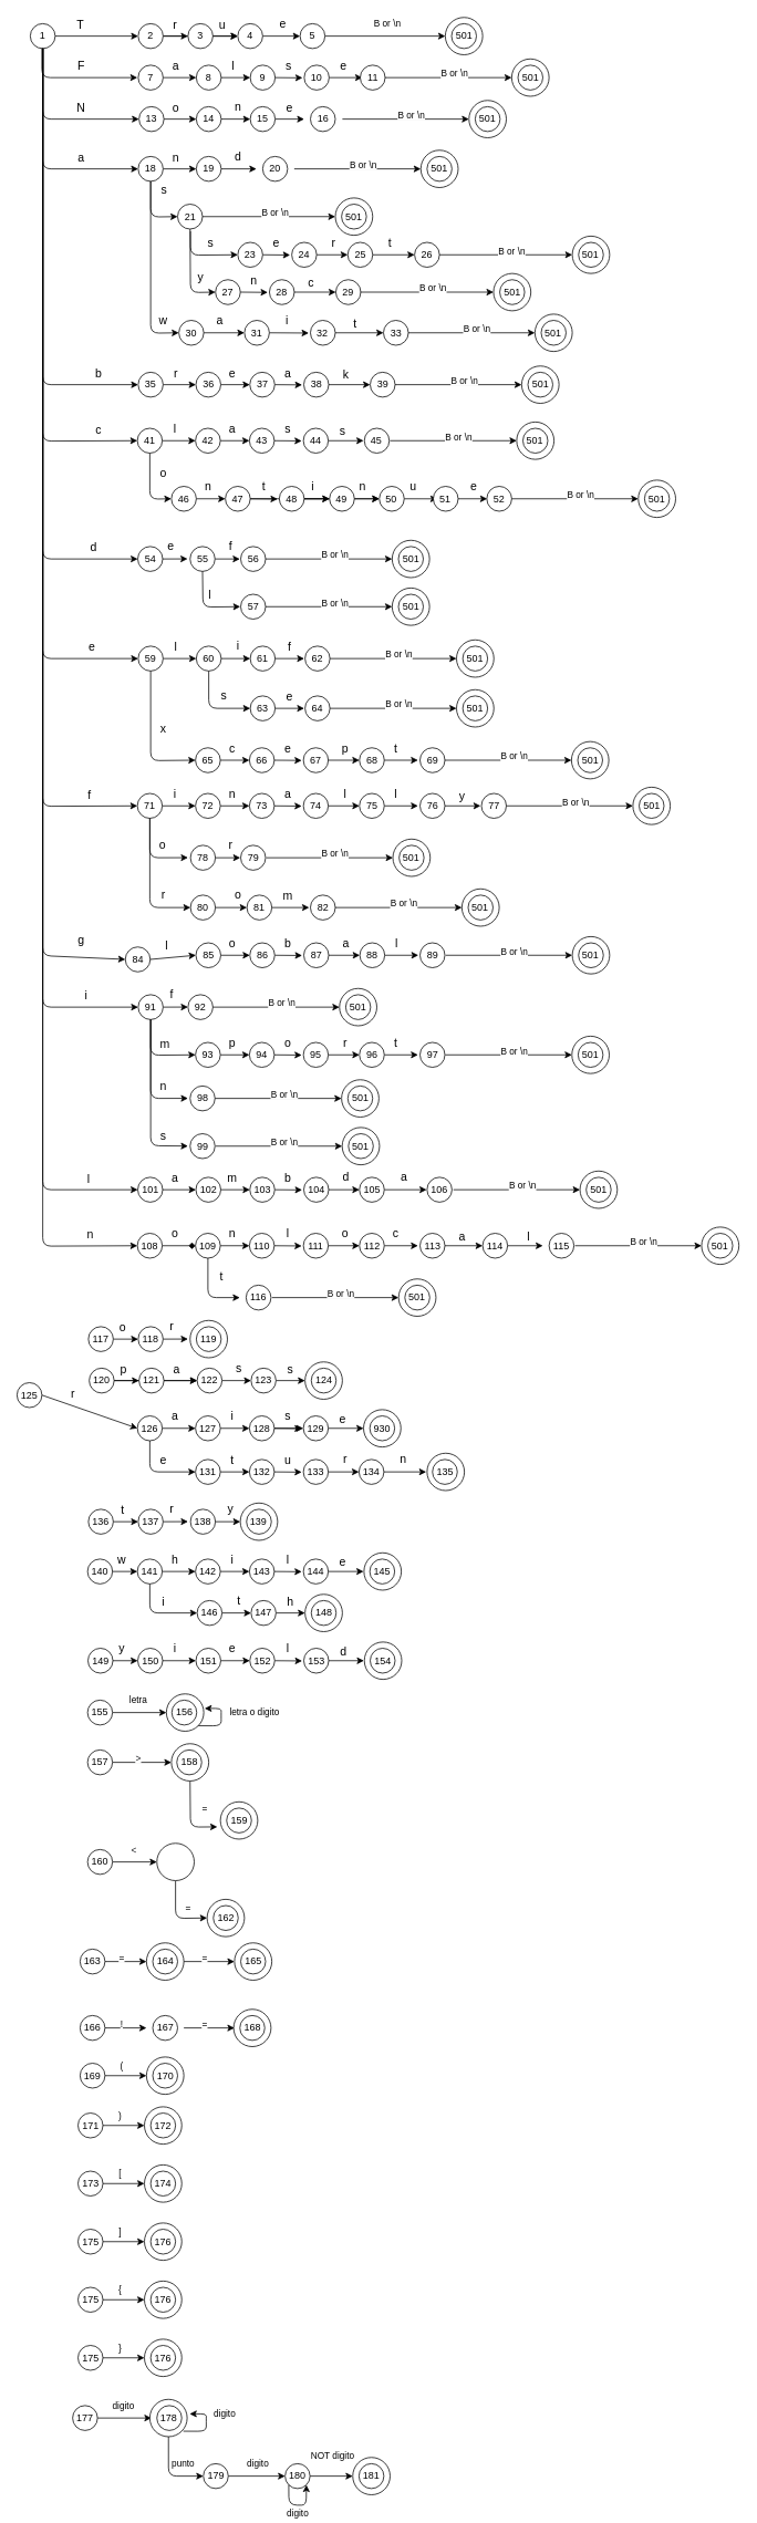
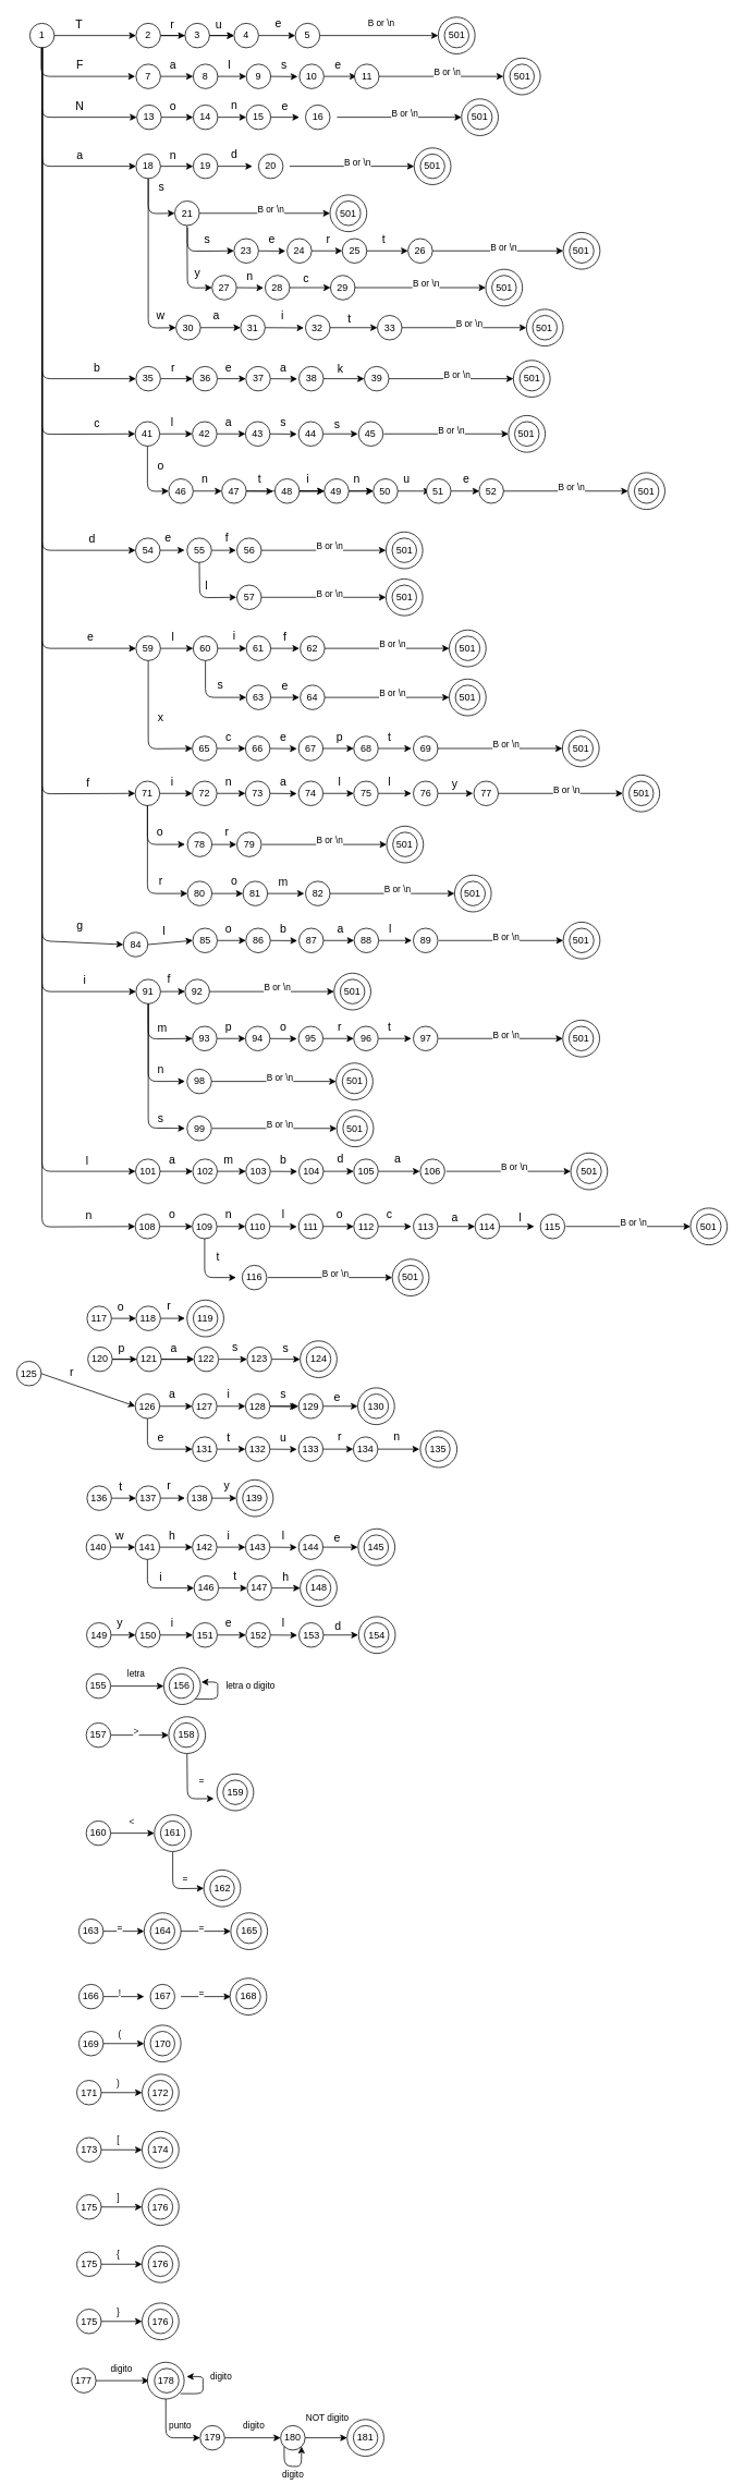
- <mxCell id="267" style="edgeStyle=none;html=1;exitX=1;exitY=0.5;exitDx=0;exitDy=0;entryX=0;entryY=0.5;entryDx=0;entryDy=0;fontSize=14;endArrow=diamond;" parent="1" source="269" target="272" edge="1"><mxGeometry relative="1" as="geometry" /></mxCell>
+ <mxCell id="267" style="edgeStyle=none;html=1;exitX=1;exitY=0.5;exitDx=0;exitDy=0;entryX=0;entryY=0.5;entryDx=0;entryDy=0;fontSize=14;" parent="1" source="269" target="272" edge="1"><mxGeometry relative="1" as="geometry" /></mxCell>
- <mxCell id="324" value="930" style="ellipse;whiteSpace=wrap;html=1;aspect=fixed;" parent="1" vertex="1"><mxGeometry x="445.01" y="1705.5" width="30" height="30" as="geometry" /></mxCell>
+ <mxCell id="324" value="130" style="ellipse;whiteSpace=wrap;html=1;aspect=fixed;" parent="1" vertex="1"><mxGeometry x="445.01" y="1705.5" width="30" height="30" as="geometry" /></mxCell>
+ <mxCell id="405" value="161" style="ellipse;whiteSpace=wrap;html=1;aspect=fixed;" parent="1" vertex="1"><mxGeometry x="196" y="2228" width="30" height="30" as="geometry" /></mxCell>
